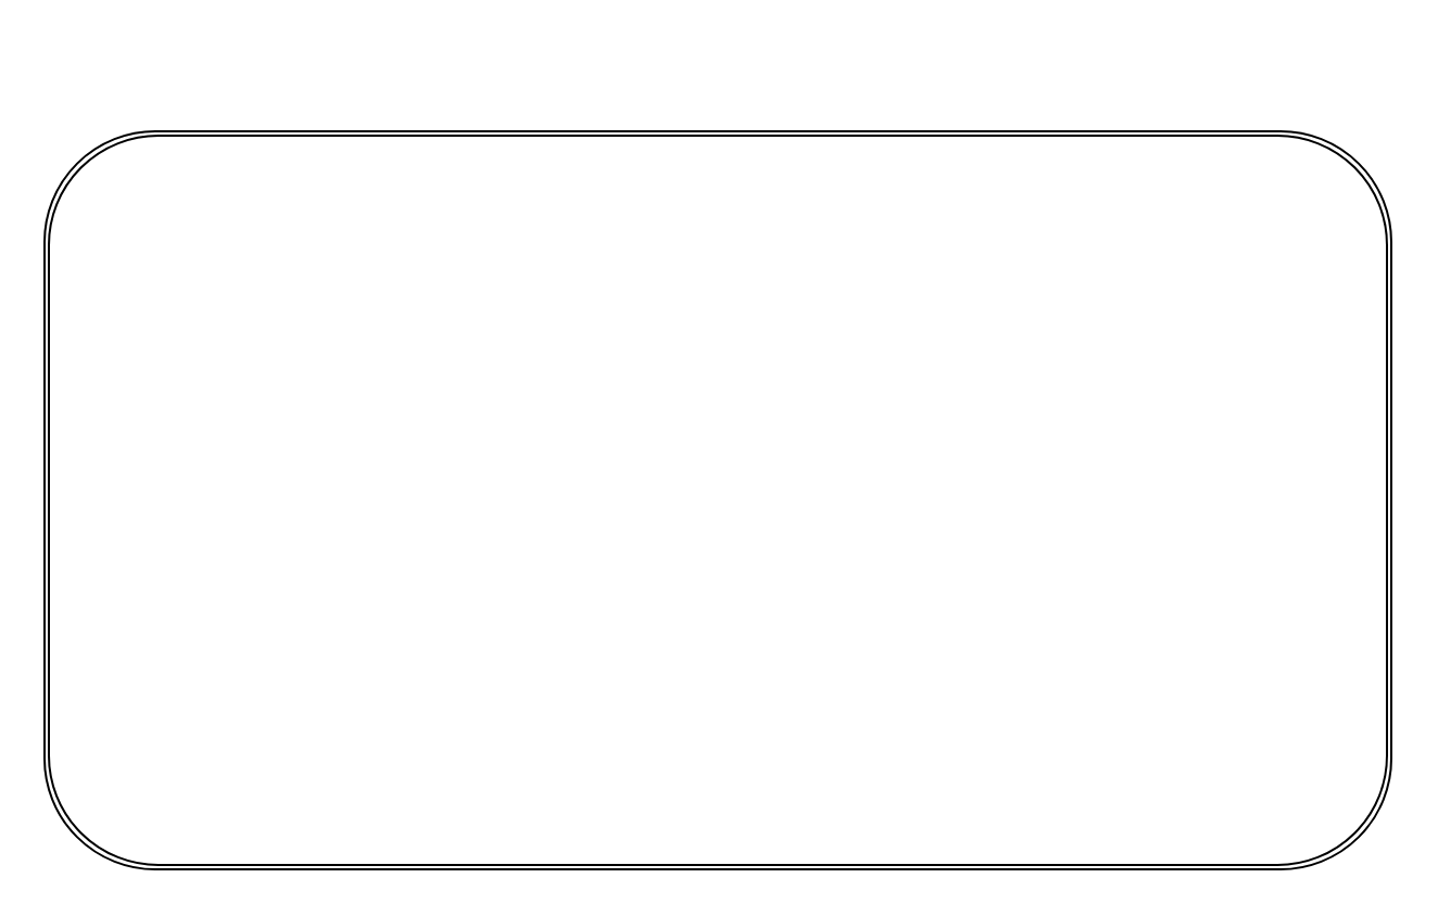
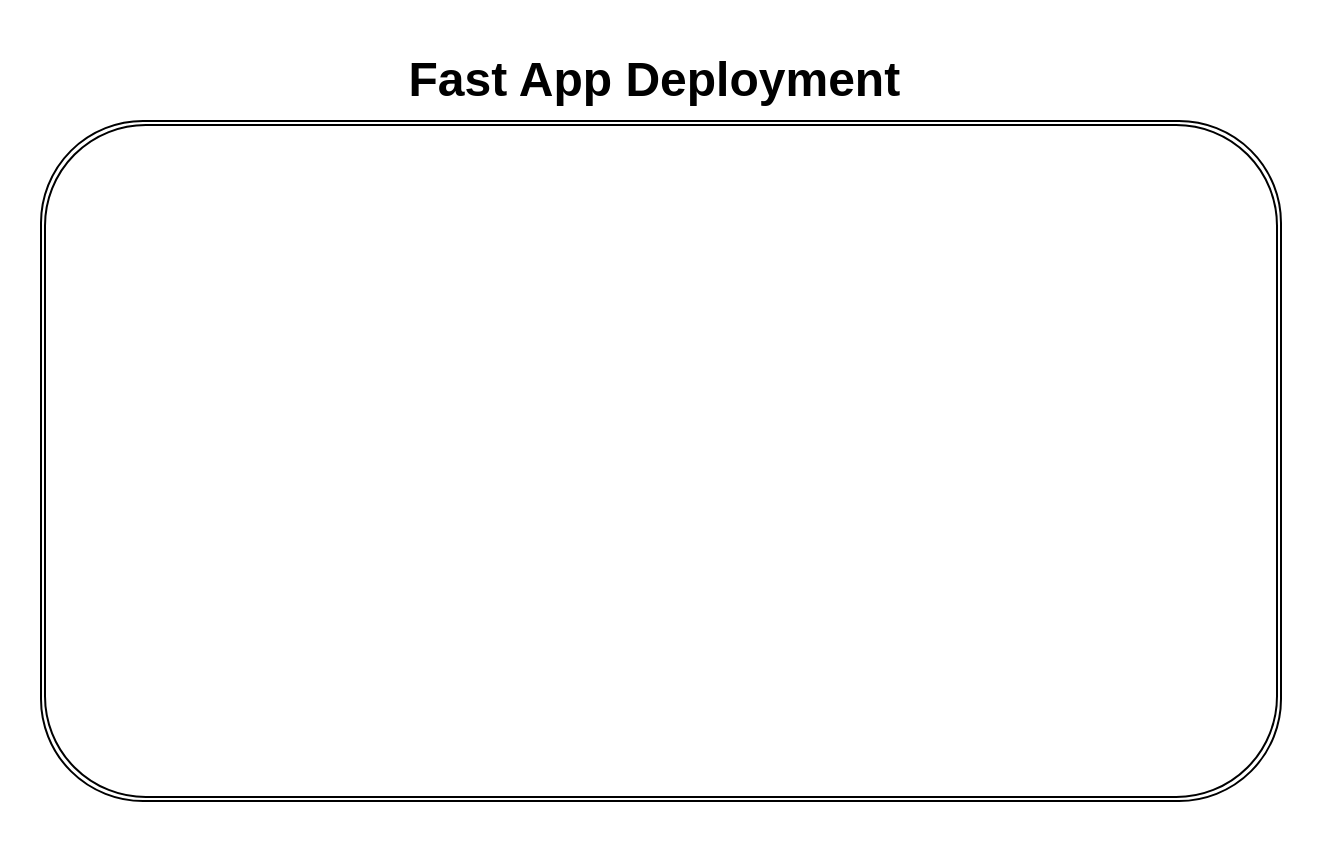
+ <mxCell id="3" value="Fast App Deployment&amp;nbsp;" style="text;strokeColor=none;fillColor=none;html=1;fontSize=24;fontStyle=1;verticalAlign=middle;align=center;" vertex="1" parent="1"><mxGeometry x="170" y="20" width="320" height="40" as="geometry" /></mxCell>
